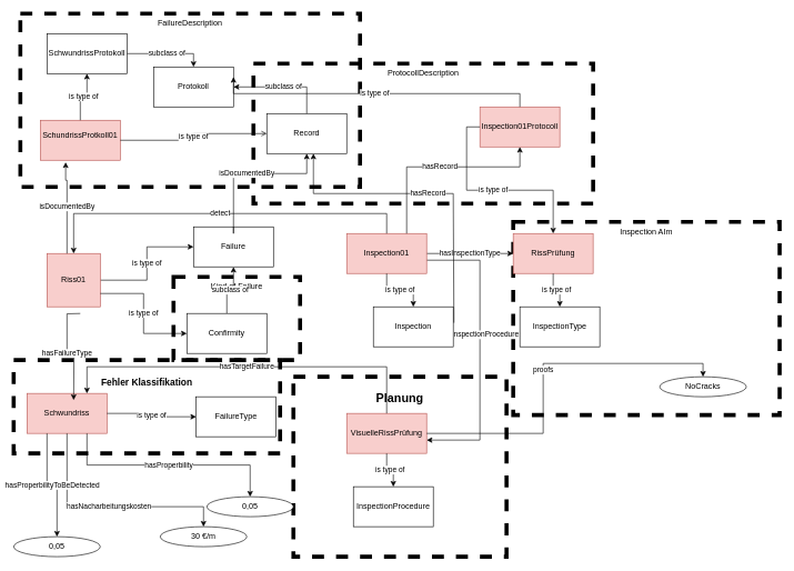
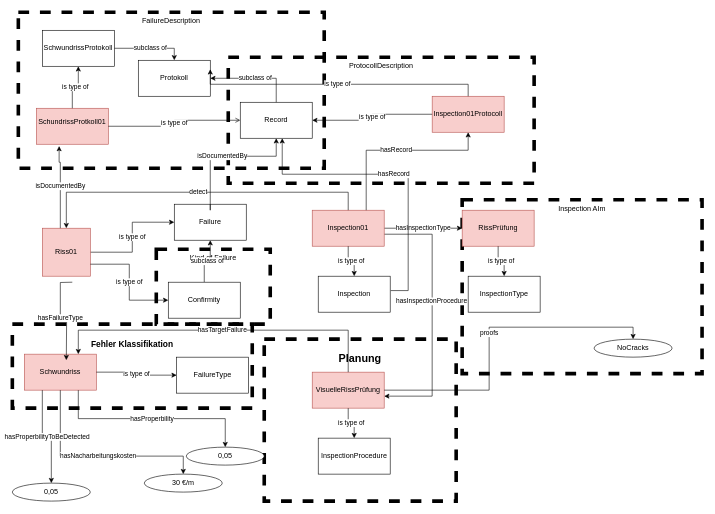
- <mxCell id="44" value="is type of" style="edgeStyle=orthogonalEdgeStyle;rounded=0;orthogonalLoop=1;jettySize=auto;html=1;exitX=0;exitY=0.5;exitDx=0;exitDy=0;" parent="1" source="39" target="50" edge="1"><mxGeometry relative="1" as="geometry"><mxPoint x="410" y="210" as="targetPoint" /><mxPoint x="190" y="220" as="sourcePoint" /></mxGeometry></mxCell>
+ <mxCell id="44" value="is type of" style="edgeStyle=orthogonalEdgeStyle;rounded=0;orthogonalLoop=1;jettySize=auto;html=1;exitX=0;exitY=0.5;exitDx=0;exitDy=0;entryX=1;entryY=0.5;entryDx=0;entryDy=0;" parent="1" source="39" target="30" edge="1"><mxGeometry relative="1" as="geometry"><mxPoint x="410" y="210" as="targetPoint" /><mxPoint x="190" y="220" as="sourcePoint" /></mxGeometry></mxCell>
- <mxCell id="21" value="Inspection" style="rounded=0;whiteSpace=wrap;html=1;" parent="1" vertex="1"><mxGeometry x="560" y="460" width="120" height="60" as="geometry" /></mxCell>
+ <mxCell id="21" value="Inspection" style="rounded=0;whiteSpace=wrap;html=1;" parent="1" vertex="1"><mxGeometry x="530" y="460" width="120" height="60" as="geometry" /></mxCell>
